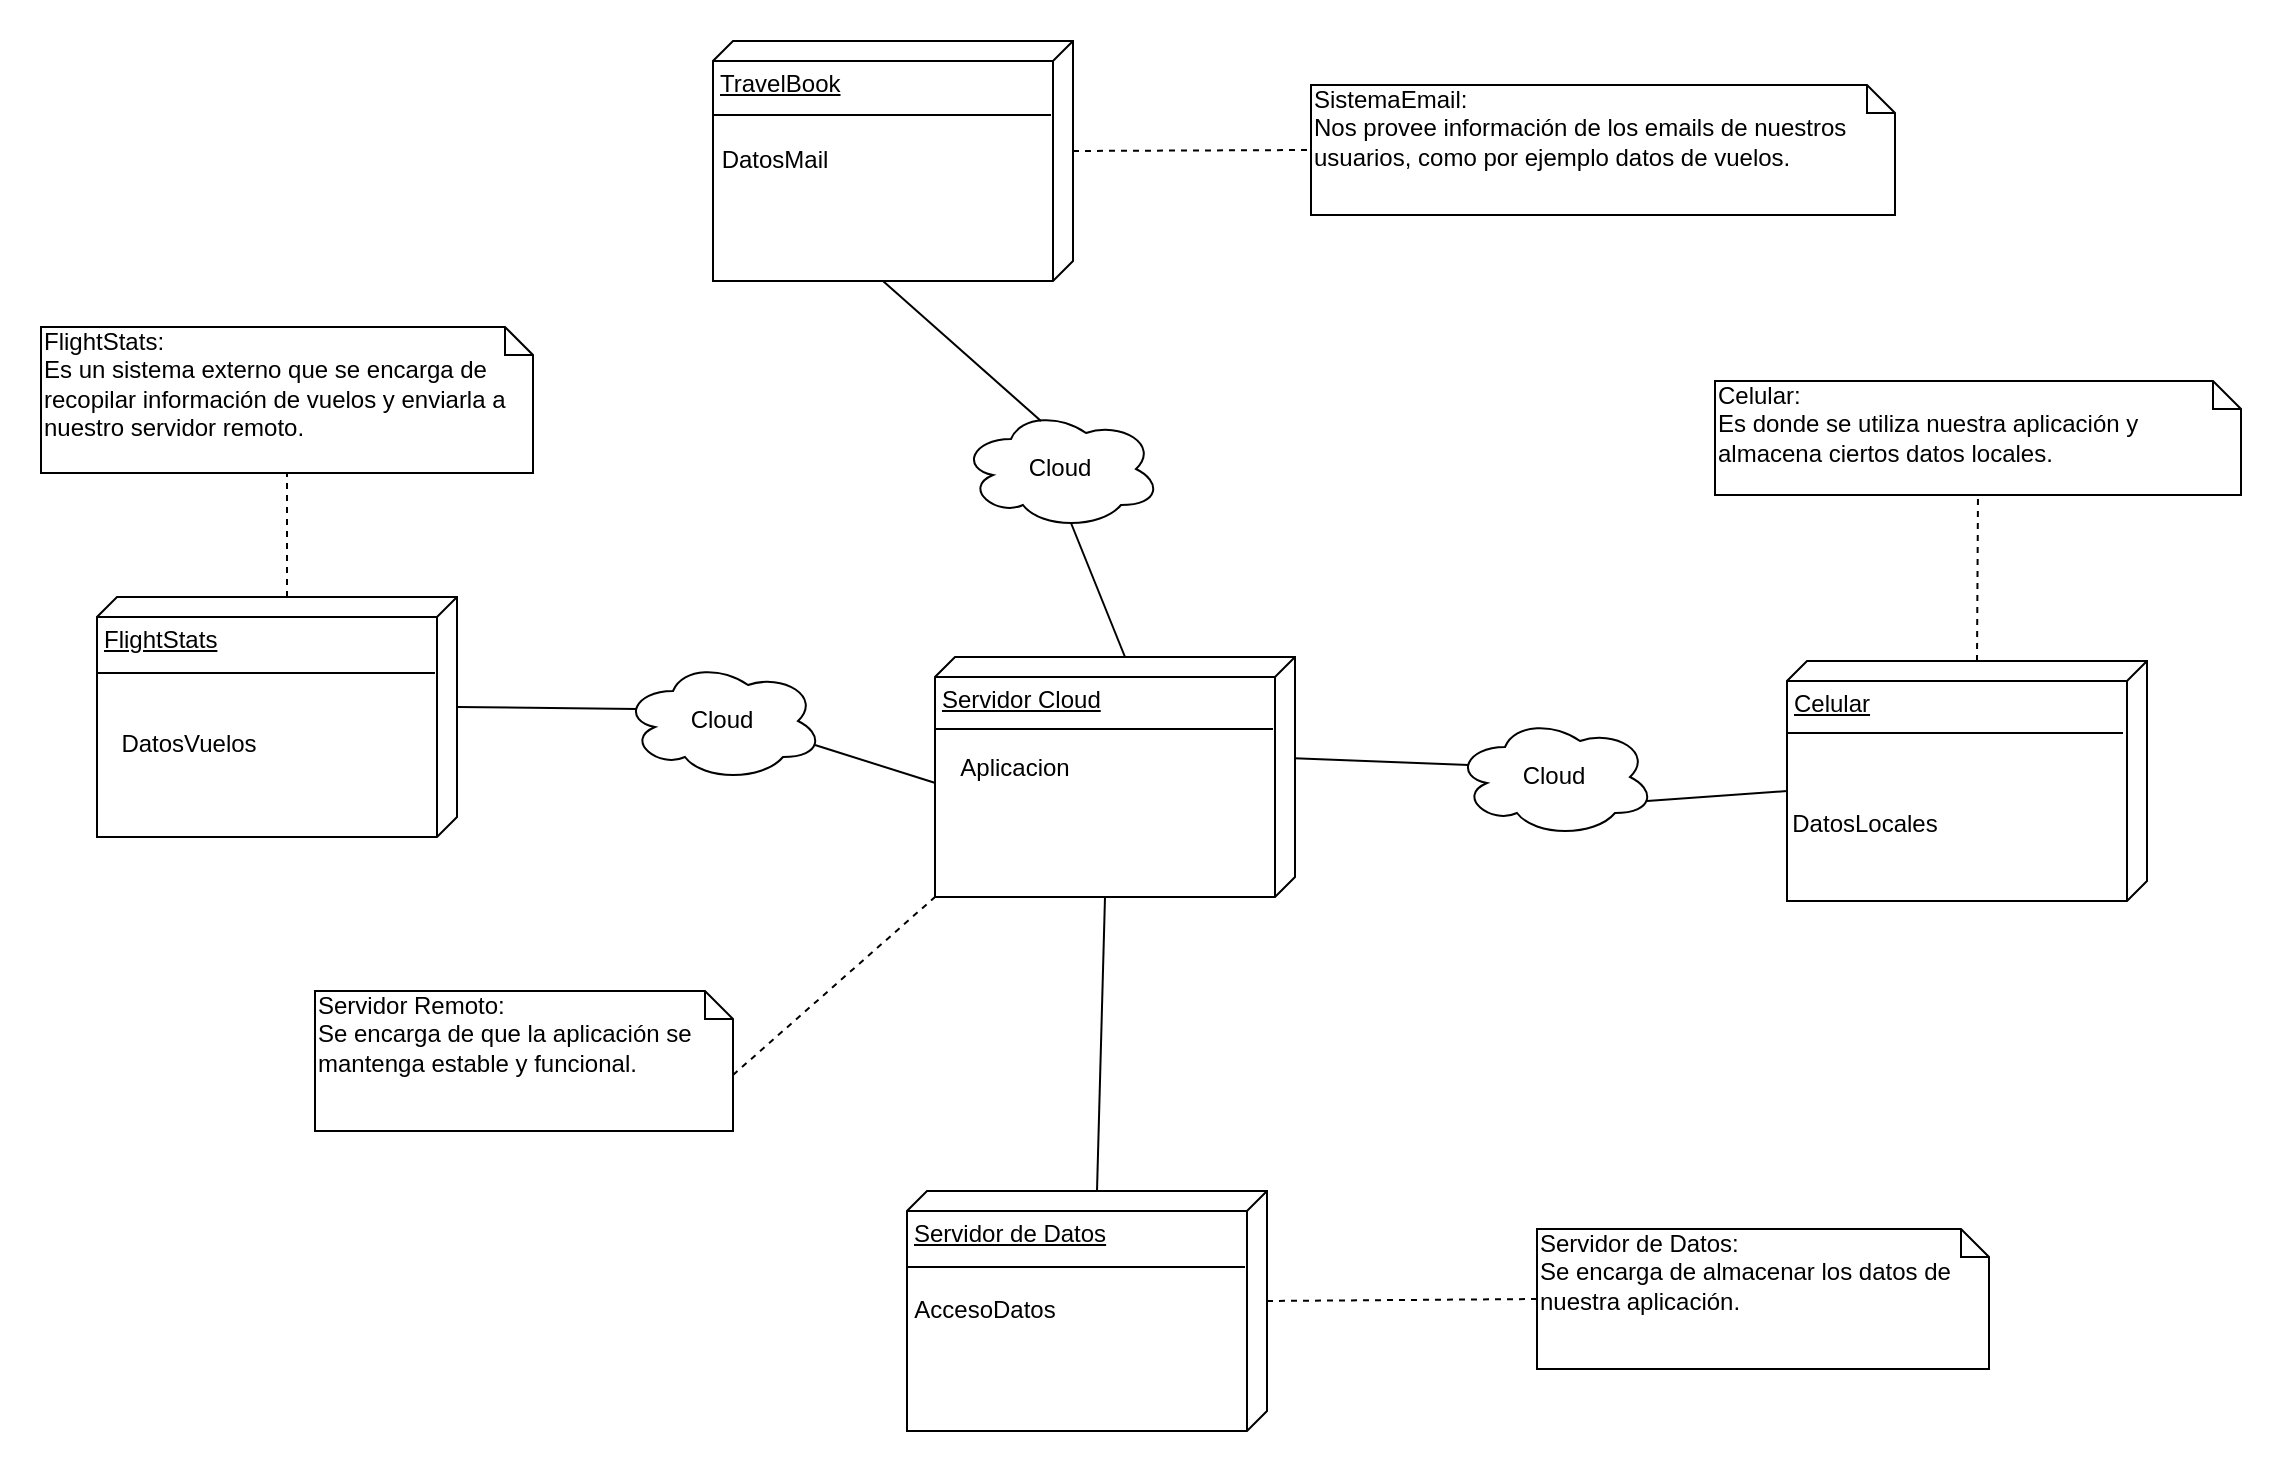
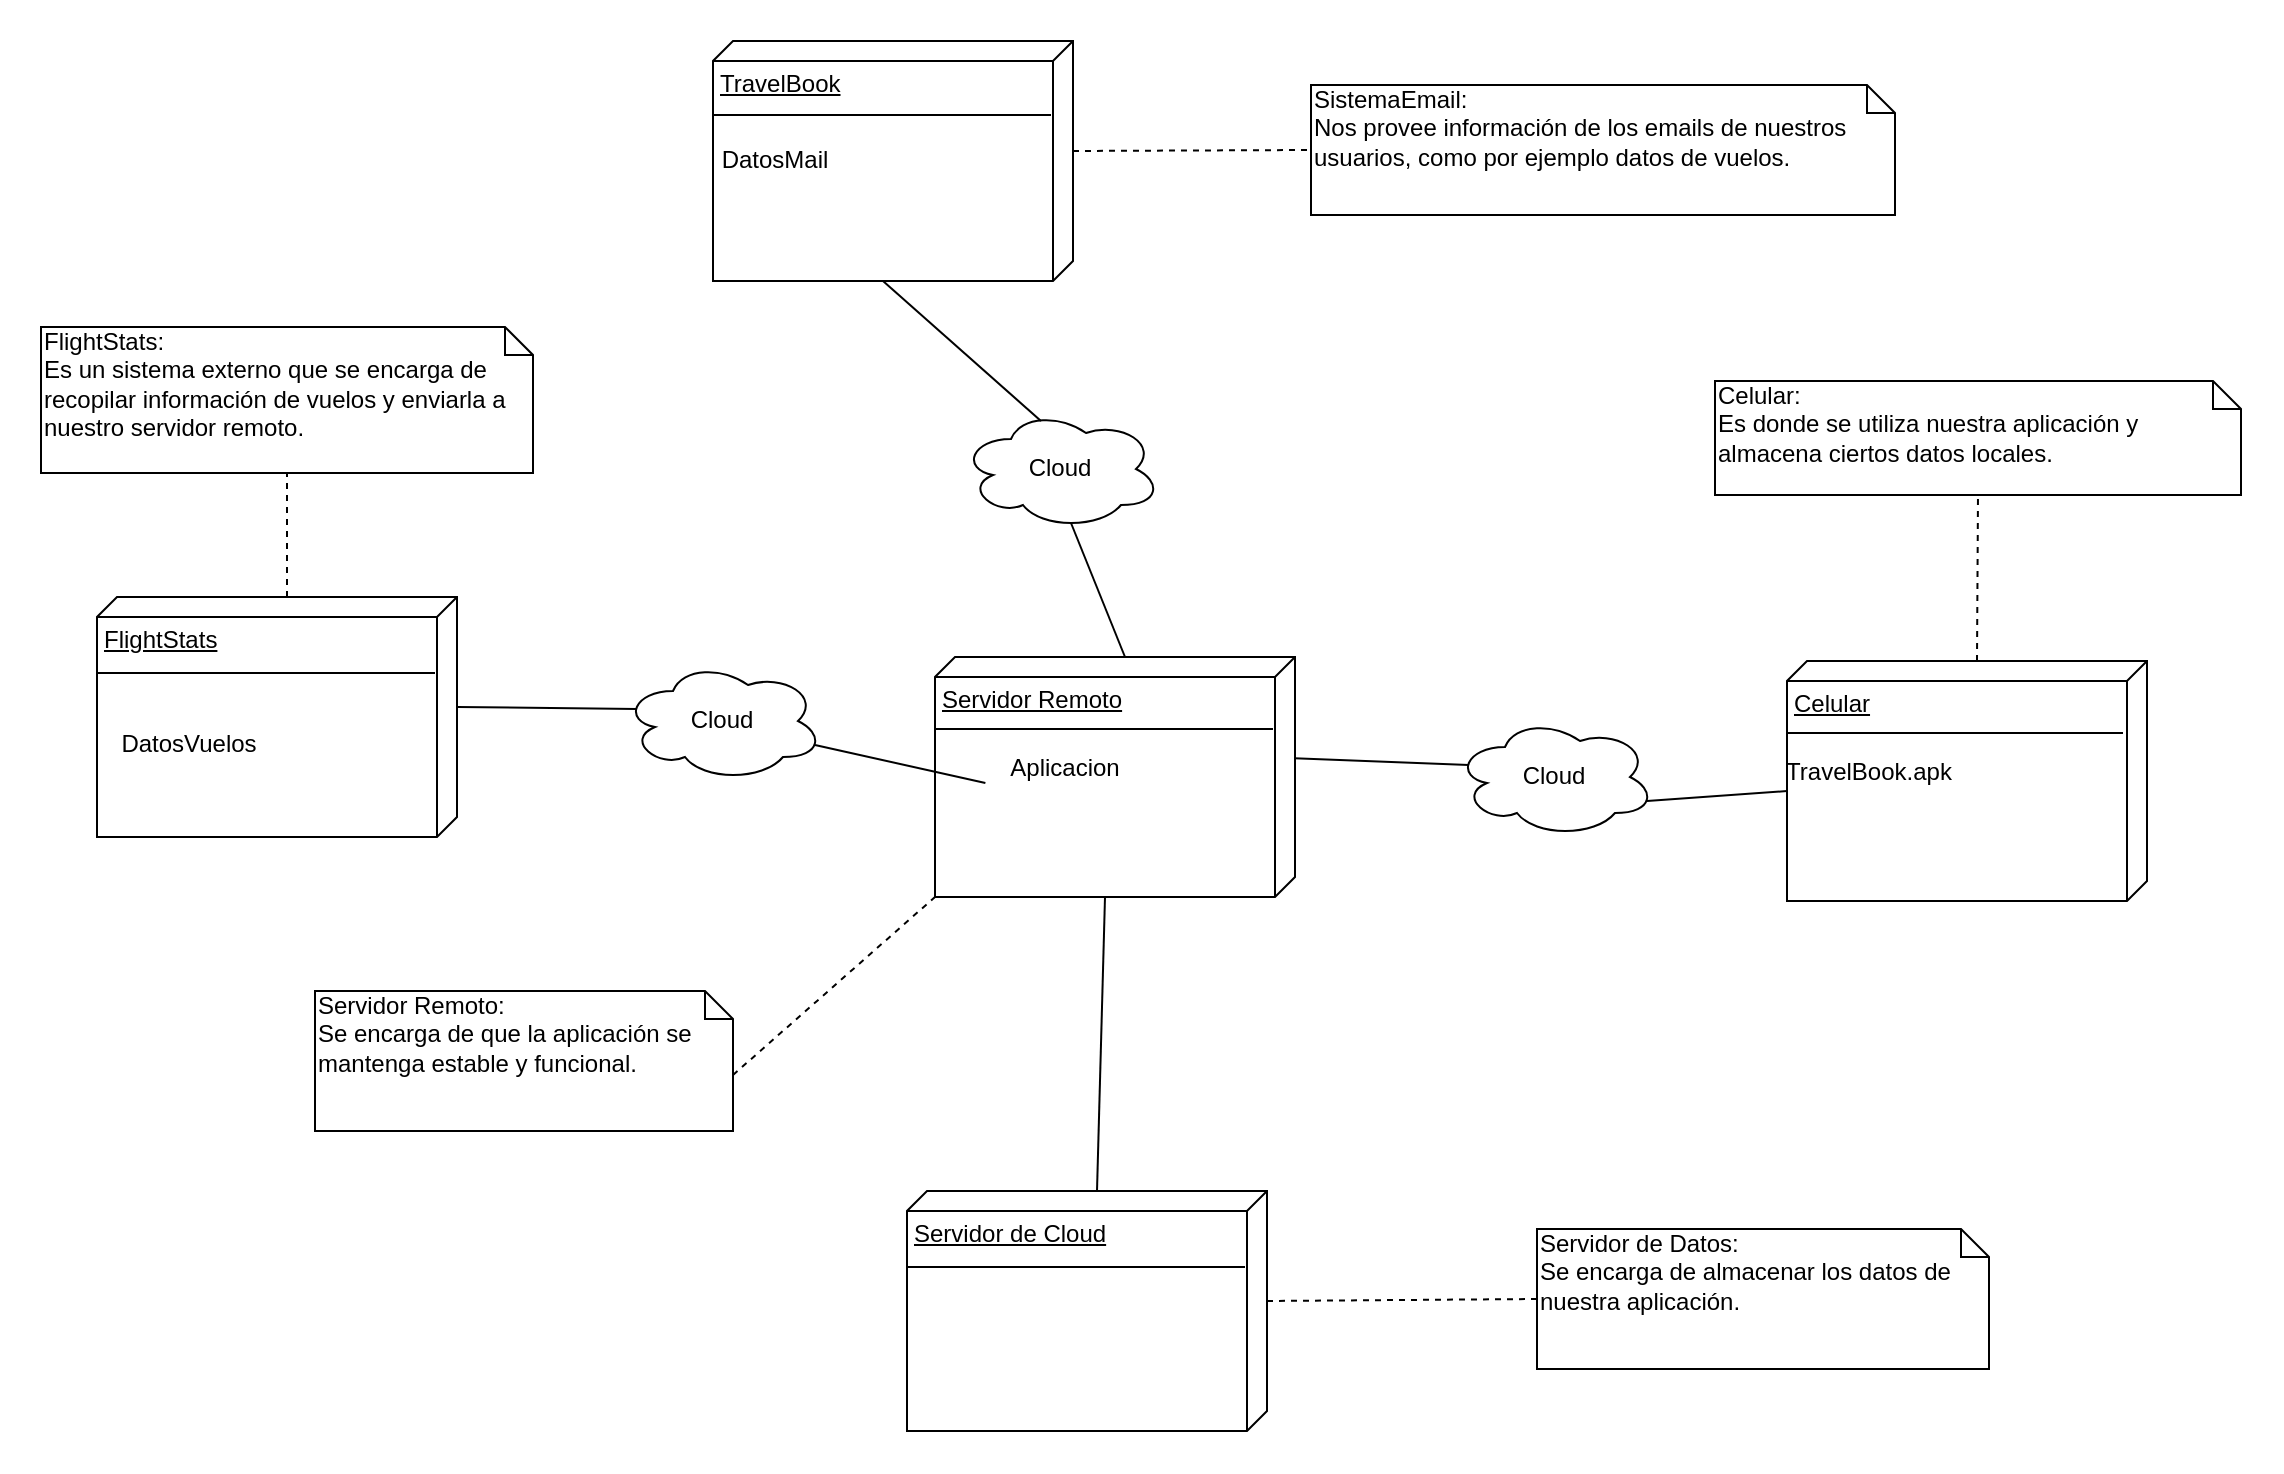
- <mxCell id="7" value="Servidor Cloud" style="verticalAlign=top;align=left;spacingTop=8;spacingLeft=2;spacingRight=12;shape=cube;size=10;direction=south;fontStyle=4;html=1;" parent="1" vertex="1"><mxGeometry x="467" y="328" width="180" height="120" as="geometry" /></mxCell>
+ <mxCell id="7" value="Servidor Remoto" style="verticalAlign=top;align=left;spacingTop=8;spacingLeft=2;spacingRight=12;shape=cube;size=10;direction=south;fontStyle=4;html=1;" parent="1" vertex="1"><mxGeometry x="467" y="328" width="180" height="120" as="geometry" /></mxCell>
- <mxCell id="9" value="Aplicacion" style="text;html=1;strokeColor=none;fillColor=none;align=center;verticalAlign=middle;whiteSpace=wrap;rounded=0;" parent="1" vertex="1"><mxGeometry x="471" y="374" width="73" height="20" as="geometry" /></mxCell>
+ <mxCell id="9" value="Aplicacion" style="text;html=1;strokeColor=none;fillColor=none;align=center;verticalAlign=middle;whiteSpace=wrap;rounded=0;" parent="1" vertex="1"><mxGeometry x="496" y="374" width="73" height="20" as="geometry" /></mxCell>
+ <mxCell id="4" value="TravelBook.apk" style="text;html=1;strokeColor=none;fillColor=none;align=center;verticalAlign=middle;whiteSpace=wrap;rounded=0;" parent="1" vertex="1"><mxGeometry x="898" y="376" width="73" height="20" as="geometry" /></mxCell>
- <mxCell id="6" value="DatosLocales" style="text;html=1;strokeColor=none;fillColor=none;align=center;verticalAlign=middle;whiteSpace=wrap;rounded=0;" parent="1" vertex="1"><mxGeometry x="896" y="402" width="73" height="20" as="geometry" /></mxCell>
- <mxCell id="20" value="Servidor de Datos" style="verticalAlign=top;align=left;spacingTop=8;spacingLeft=2;spacingRight=12;shape=cube;size=10;direction=south;fontStyle=4;html=1;" vertex="1" parent="1"><mxGeometry x="453" y="595" width="180" height="120" as="geometry" /></mxCell>
+ <mxCell id="20" value="Servidor de Cloud" style="verticalAlign=top;align=left;spacingTop=8;spacingLeft=2;spacingRight=12;shape=cube;size=10;direction=south;fontStyle=4;html=1;" vertex="1" parent="1"><mxGeometry x="453" y="595" width="180" height="120" as="geometry" /></mxCell>
- <mxCell id="22" value="AccesoDatos" style="text;html=1;strokeColor=none;fillColor=none;align=center;verticalAlign=middle;whiteSpace=wrap;rounded=0;" vertex="1" parent="1"><mxGeometry x="456" y="645" width="73" height="20" as="geometry" /></mxCell>
